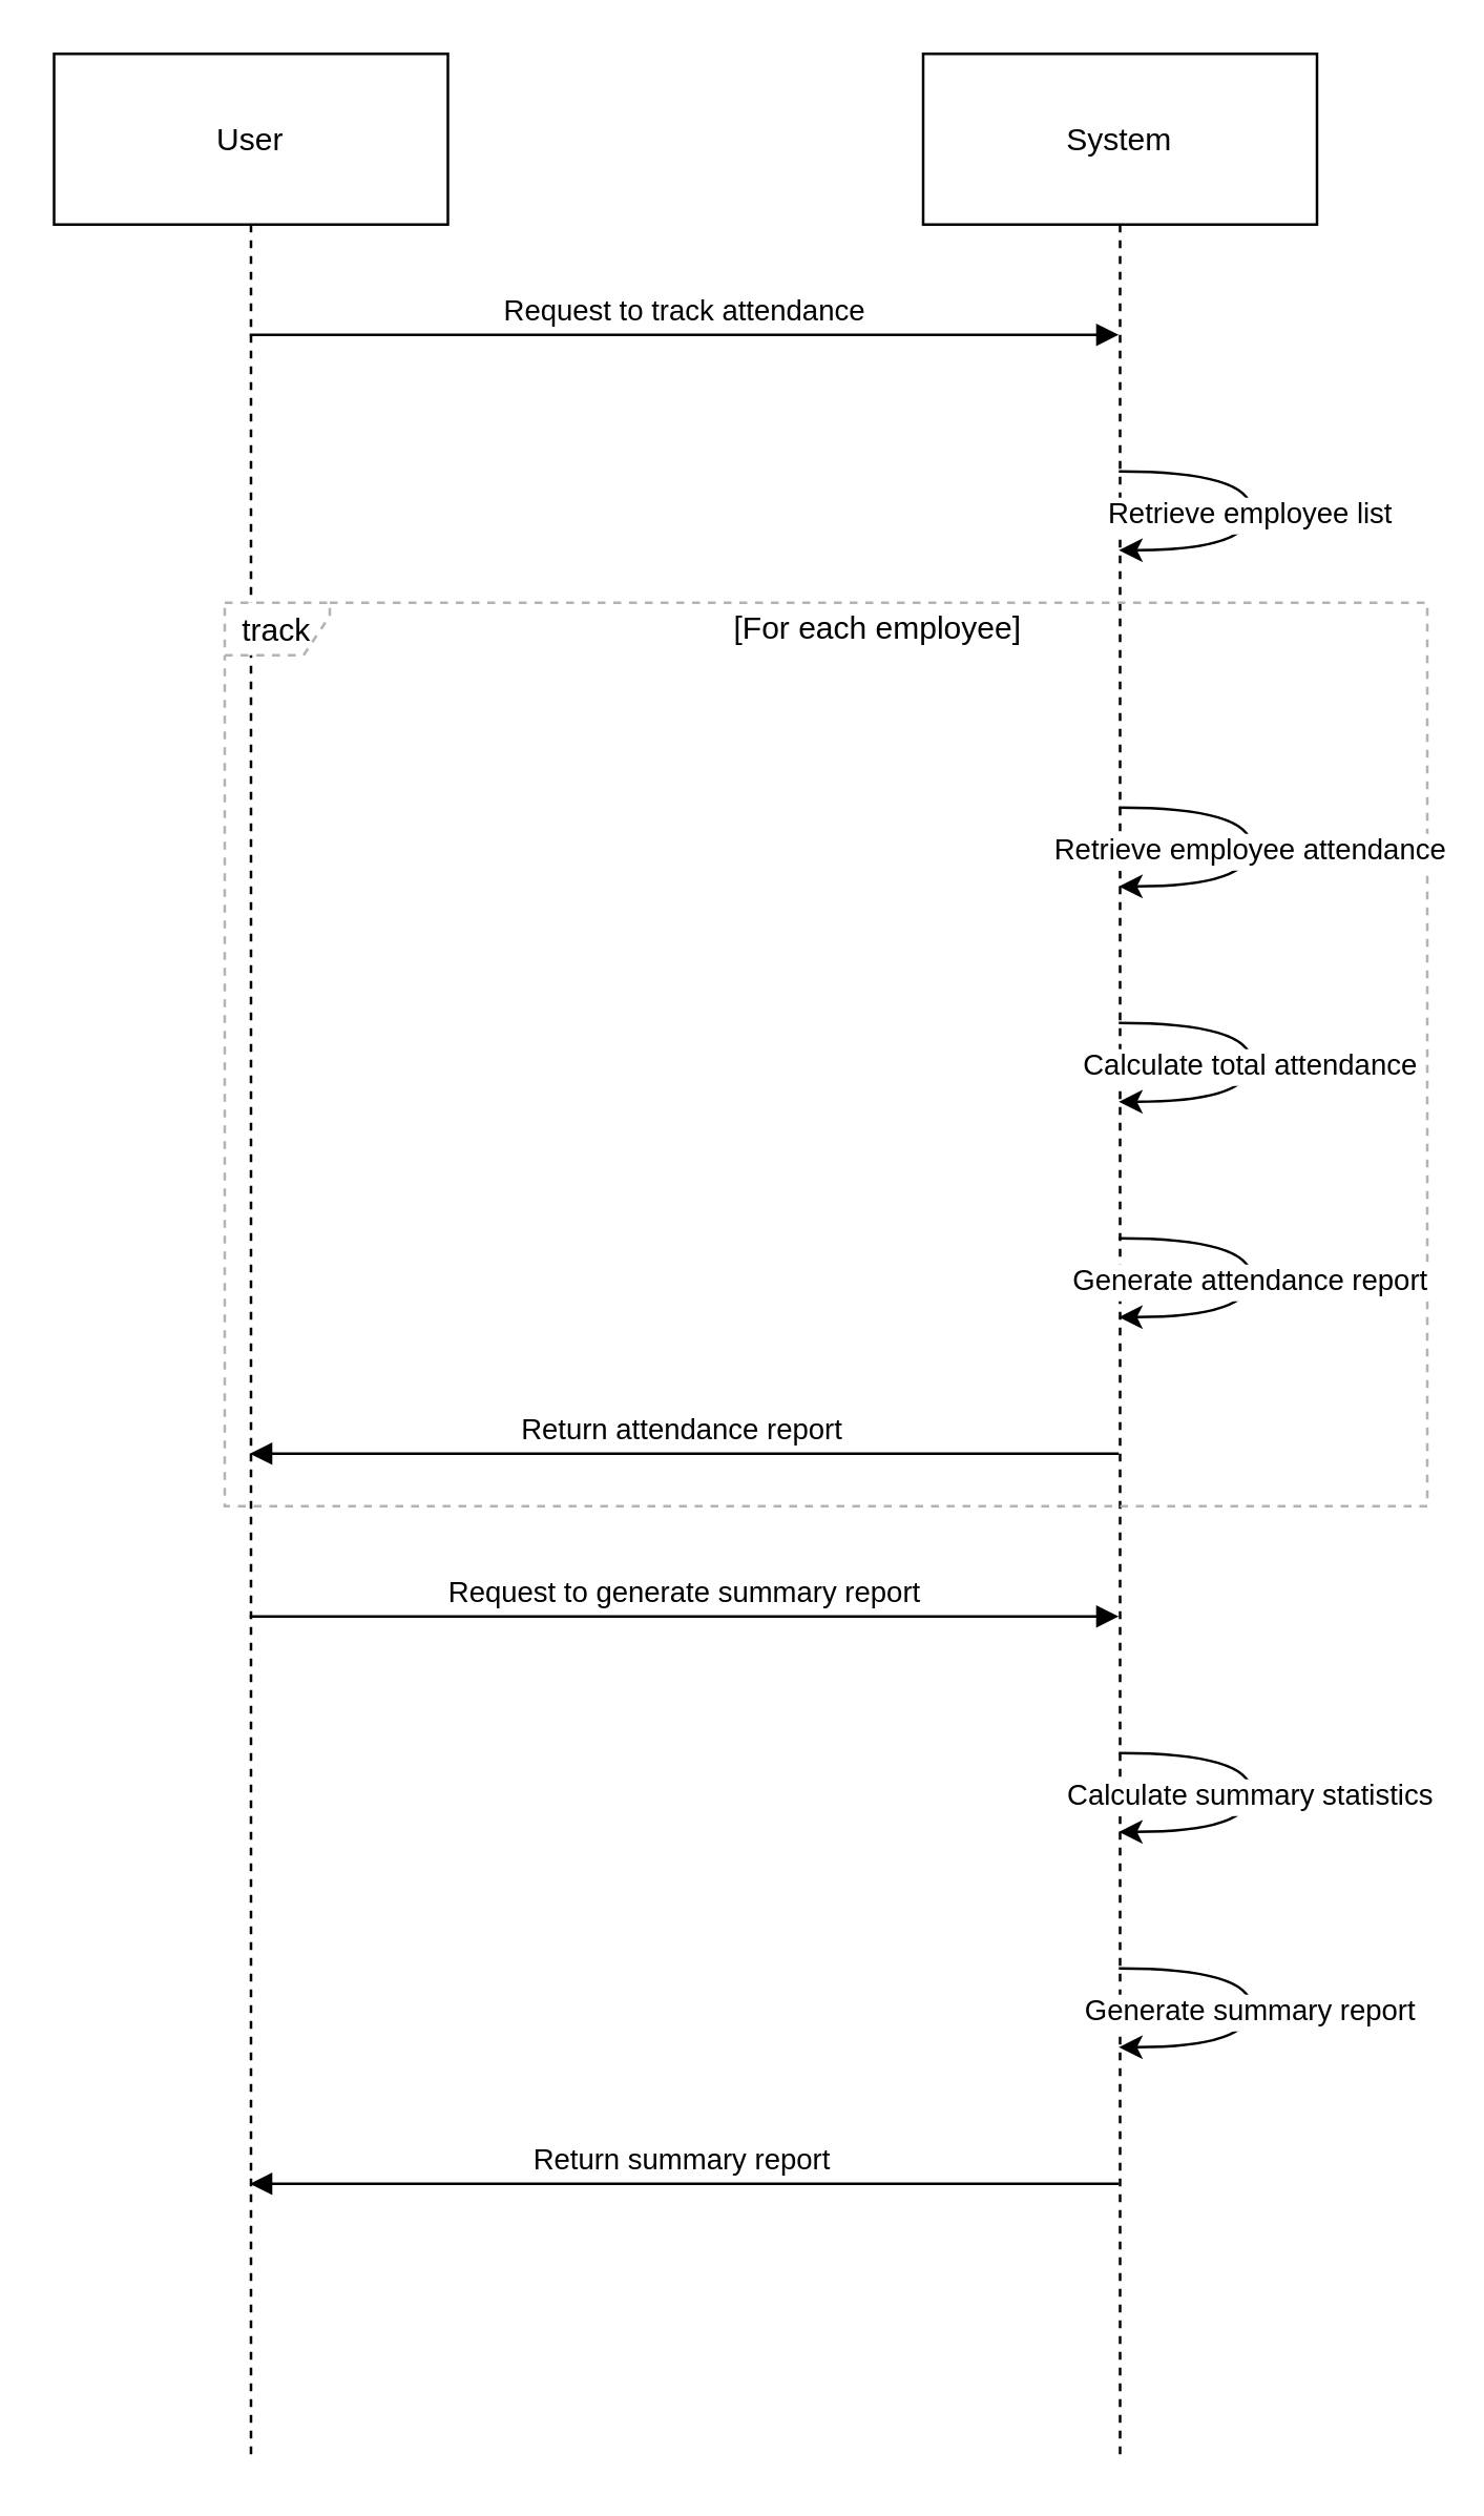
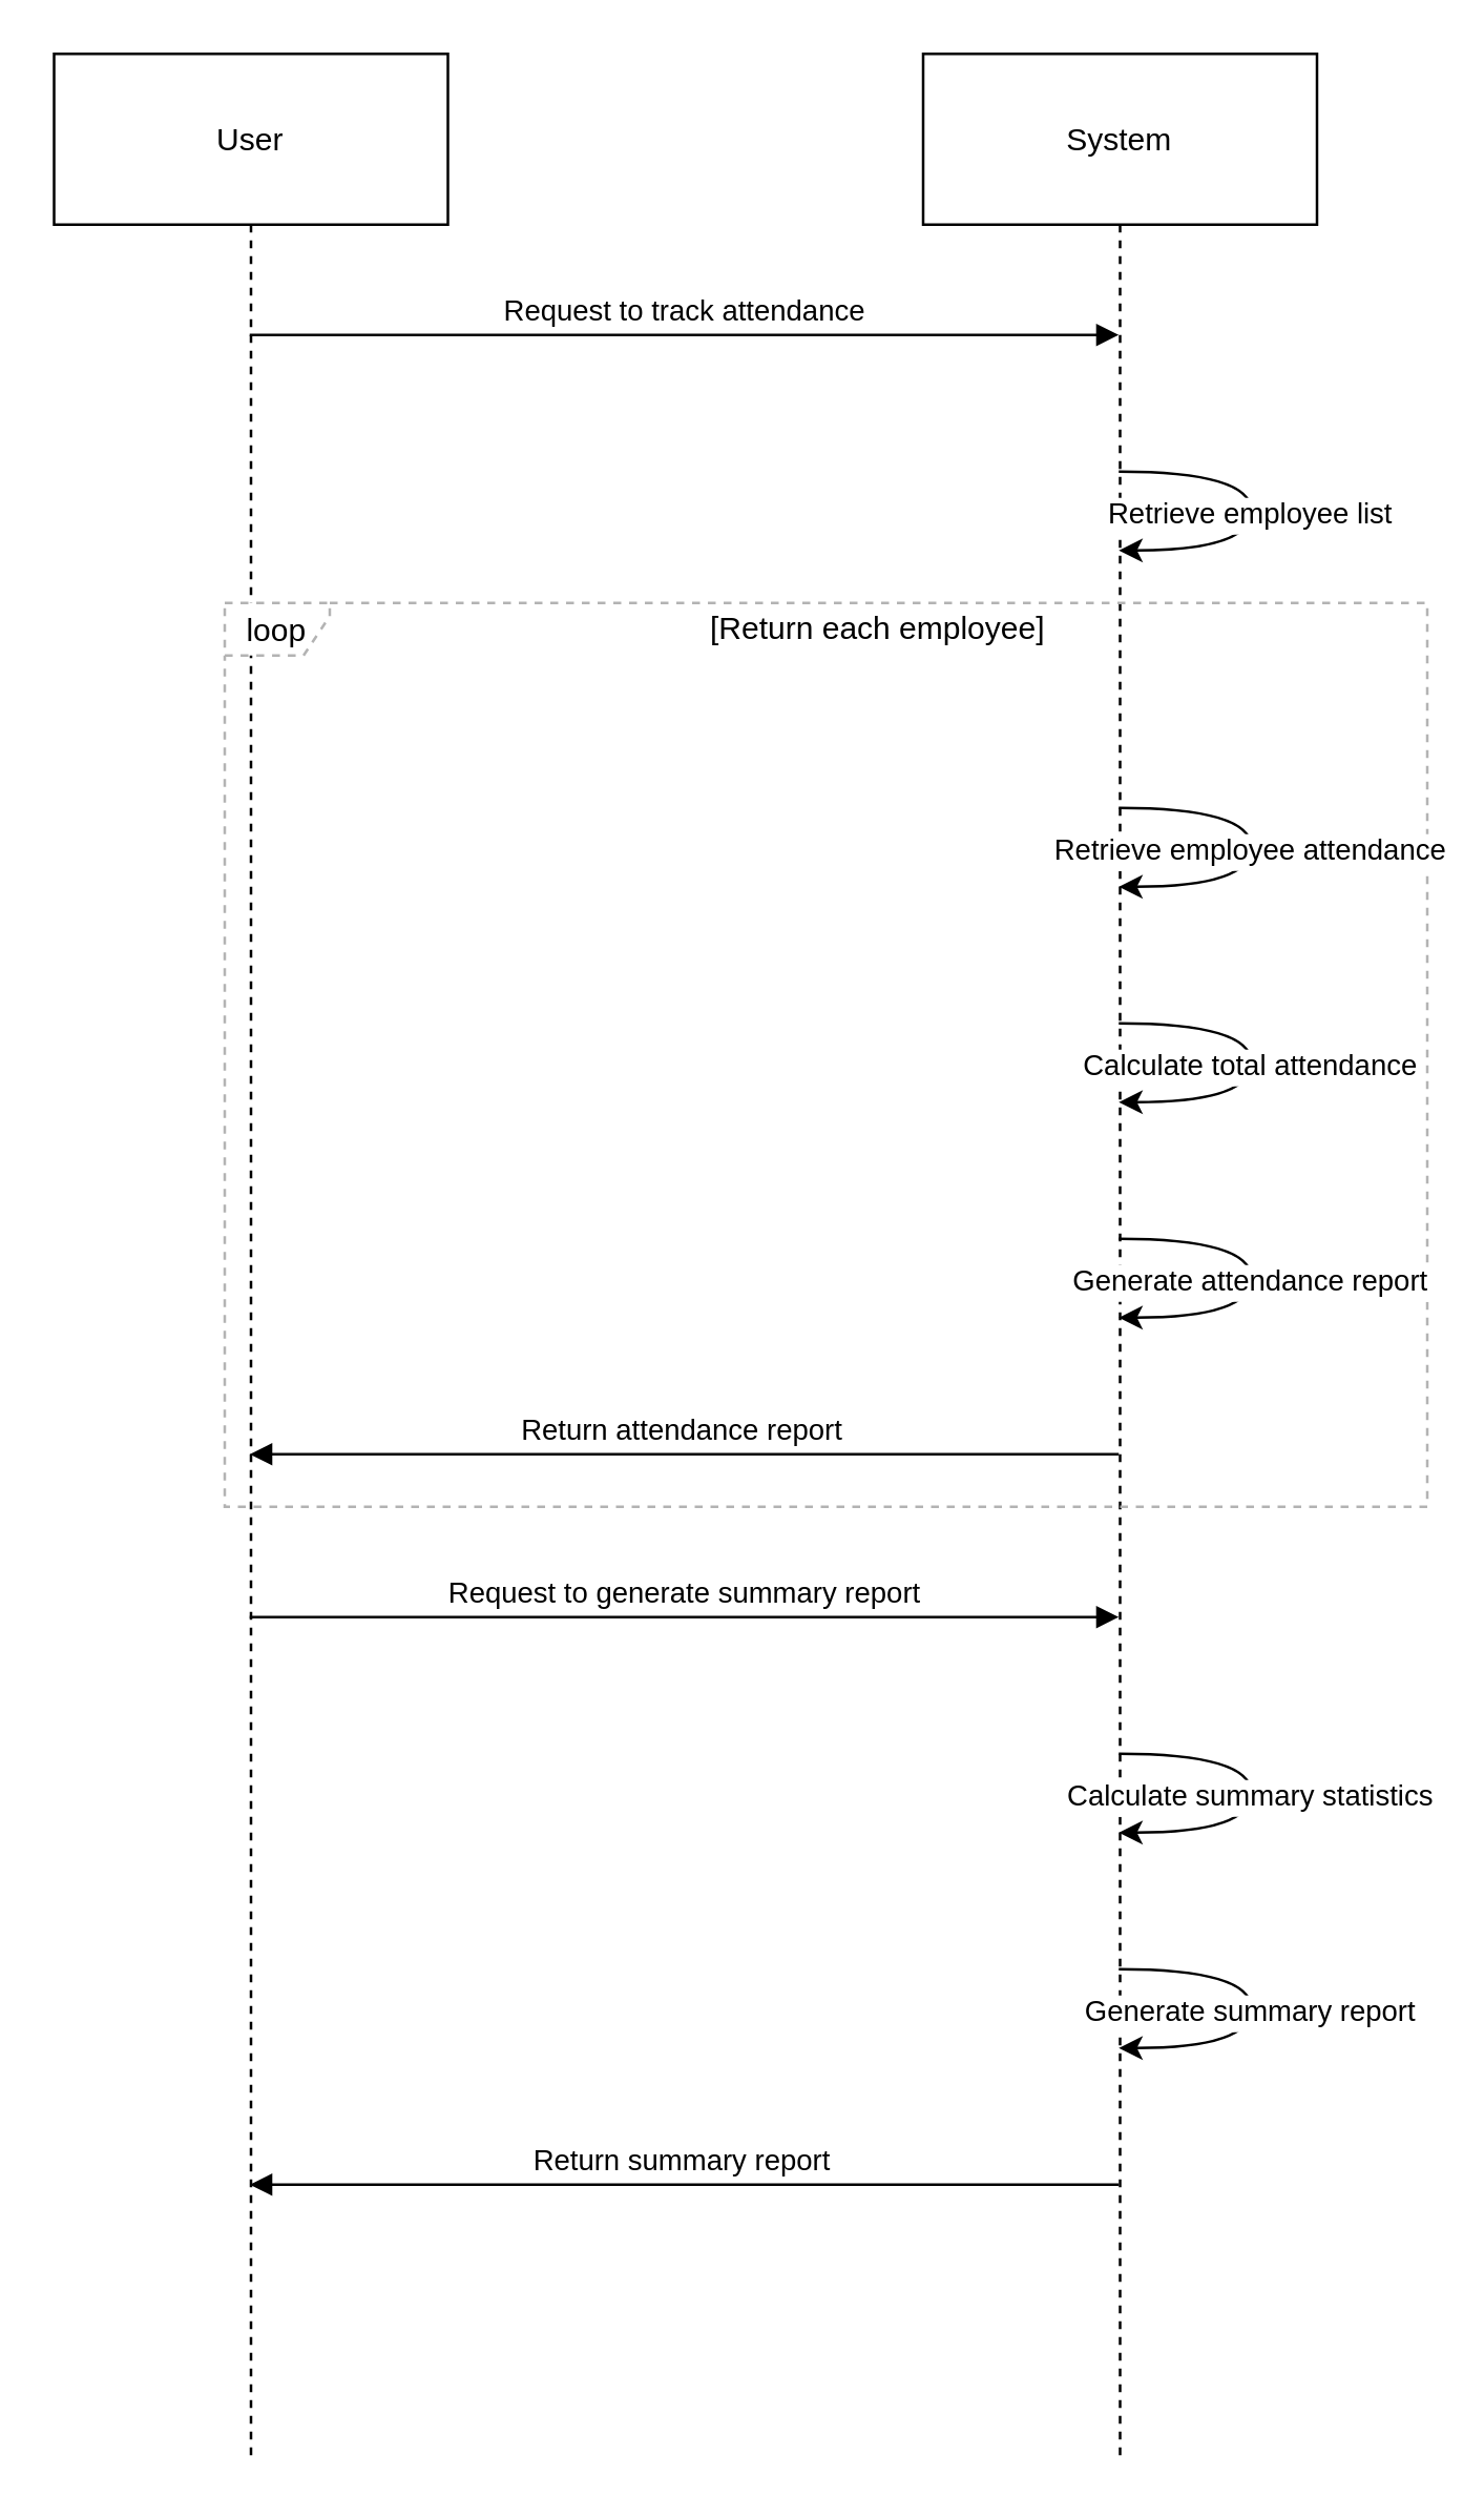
- <mxCell id="5" value="[For each employee]" style="text;strokeColor=none;fillColor=none;align=center;verticalAlign=middle;whiteSpace=wrap;" vertex="1" parent="4"><mxGeometry x="40" width="418" height="20" as="geometry" /></mxCell>
+ <mxCell id="5" value="[Return each employee]" style="text;strokeColor=none;fillColor=none;align=center;verticalAlign=middle;whiteSpace=wrap;" vertex="1" parent="4"><mxGeometry x="40" width="418" height="20" as="geometry" /></mxCell>
- <mxCell id="4" value="track" style="shape=umlFrame;dashed=1;pointerEvents=0;dropTarget=0;strokeColor=#B3B3B3;height=20;width=40" vertex="1" parent="1"><mxGeometry x="85" y="229" width="458" height="344" as="geometry" /></mxCell>
+ <mxCell id="4" value="loop" style="shape=umlFrame;dashed=1;pointerEvents=0;dropTarget=0;strokeColor=#B3B3B3;height=20;width=40" vertex="1" parent="1"><mxGeometry x="85" y="229" width="458" height="344" as="geometry" /></mxCell>
